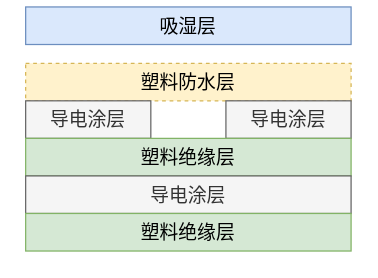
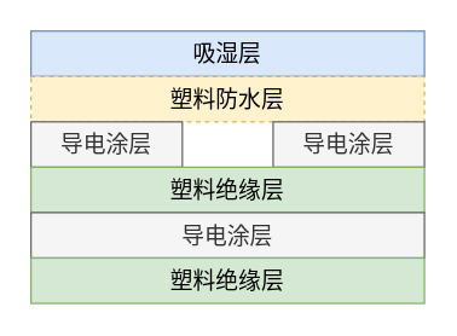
- <mxCell id="2" value="吸湿层" style="rounded=0;whiteSpace=wrap;html=1;fontSize=15;fillColor=#dae8fc;strokeColor=#6c8ebf;" vertex="1" parent="1"><mxGeometry x="20" y="5" width="260" height="30" as="geometry" /></mxCell>
+ <mxCell id="2" value="吸湿层" style="rounded=0;whiteSpace=wrap;html=1;fontSize=15;fillColor=#dae8fc;strokeColor=#6c8ebf;" vertex="1" parent="1"><mxGeometry x="20" y="20" width="260" height="30" as="geometry" /></mxCell>
